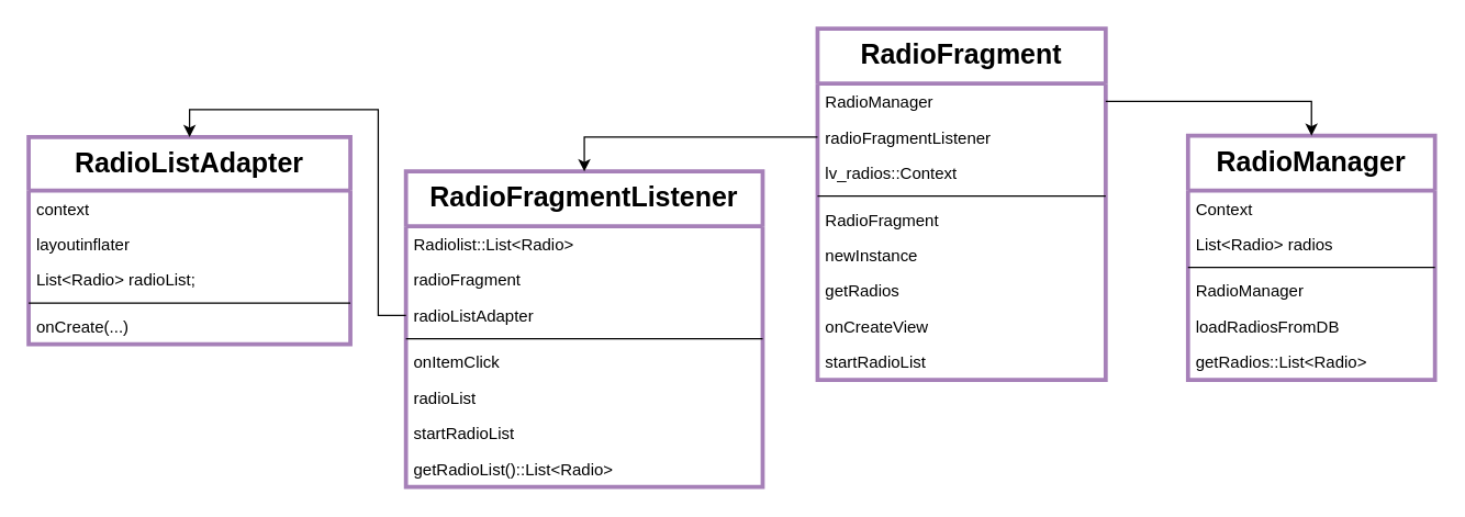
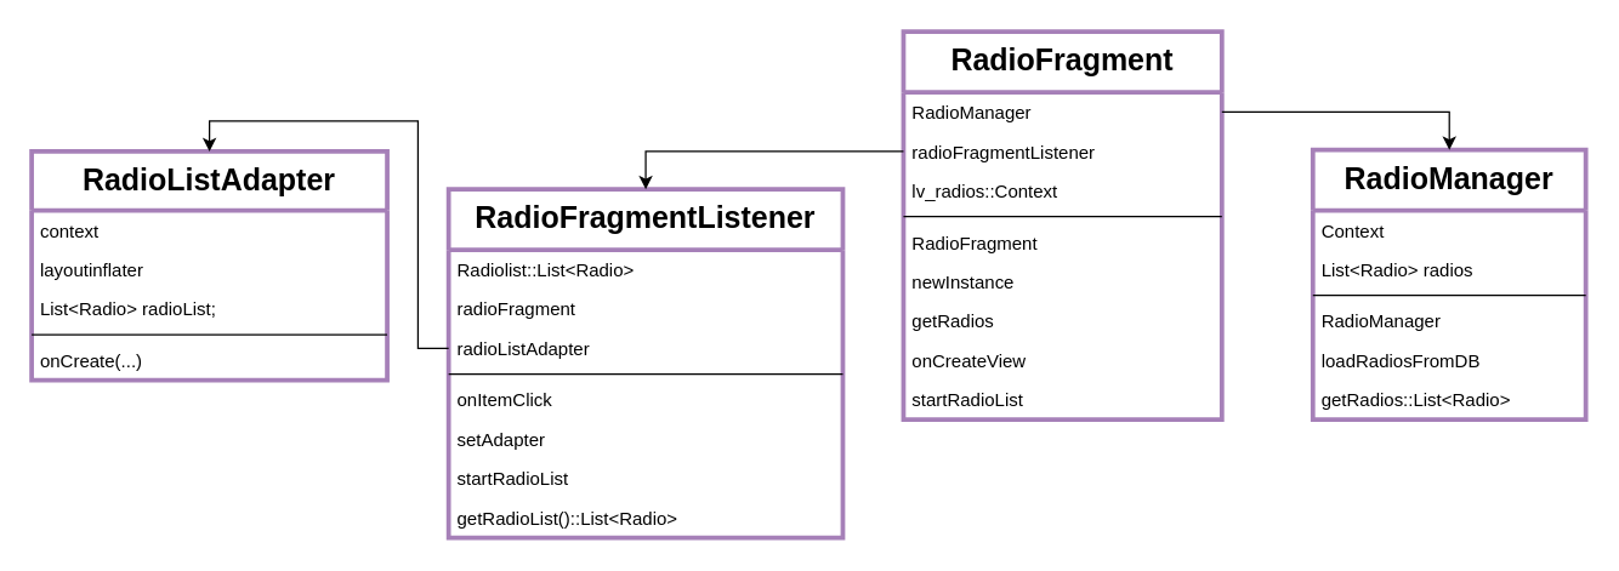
- <mxCell id="31" value="radioList" style="text;strokeColor=none;fillColor=none;align=left;verticalAlign=top;spacingLeft=4;spacingRight=4;overflow=hidden;rotatable=0;points=[[0,0.5],[1,0.5]];portConstraint=eastwest;" vertex="1" parent="25"><mxGeometry y="152" width="260" height="26" as="geometry" /></mxCell>
+ <mxCell id="31" value="setAdapter" style="text;strokeColor=none;fillColor=none;align=left;verticalAlign=top;spacingLeft=4;spacingRight=4;overflow=hidden;rotatable=0;points=[[0,0.5],[1,0.5]];portConstraint=eastwest;" vertex="1" parent="25"><mxGeometry y="152" width="260" height="26" as="geometry" /></mxCell>
